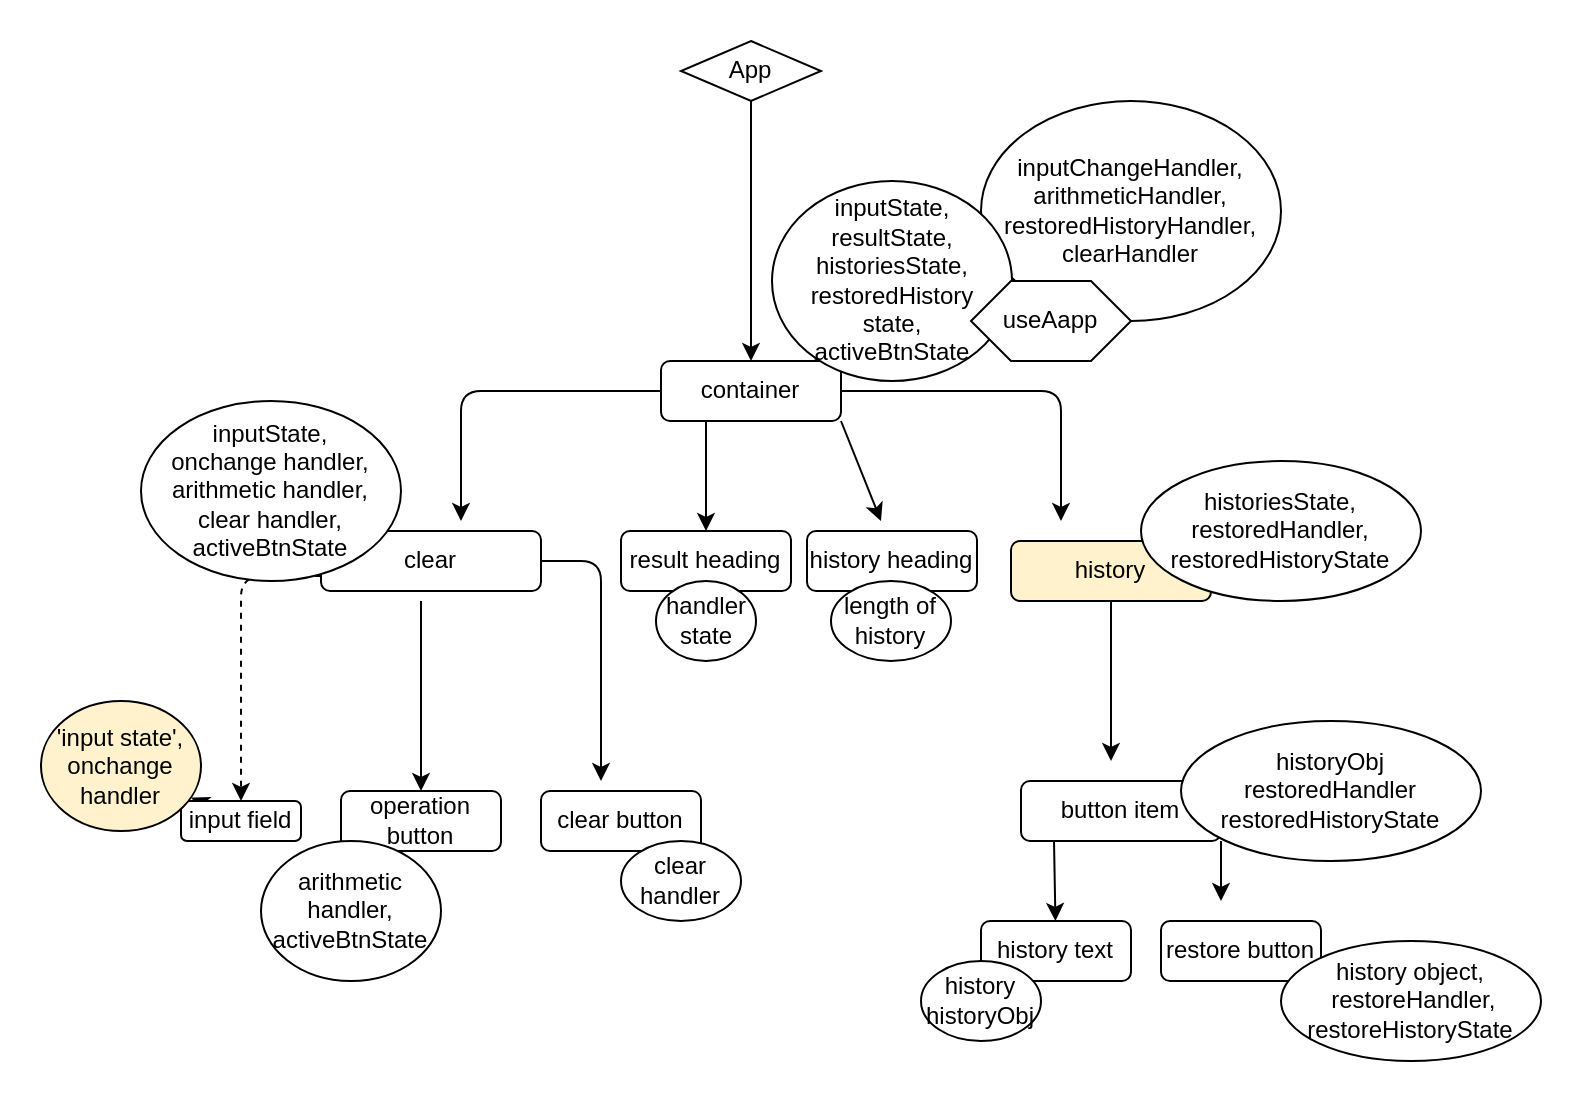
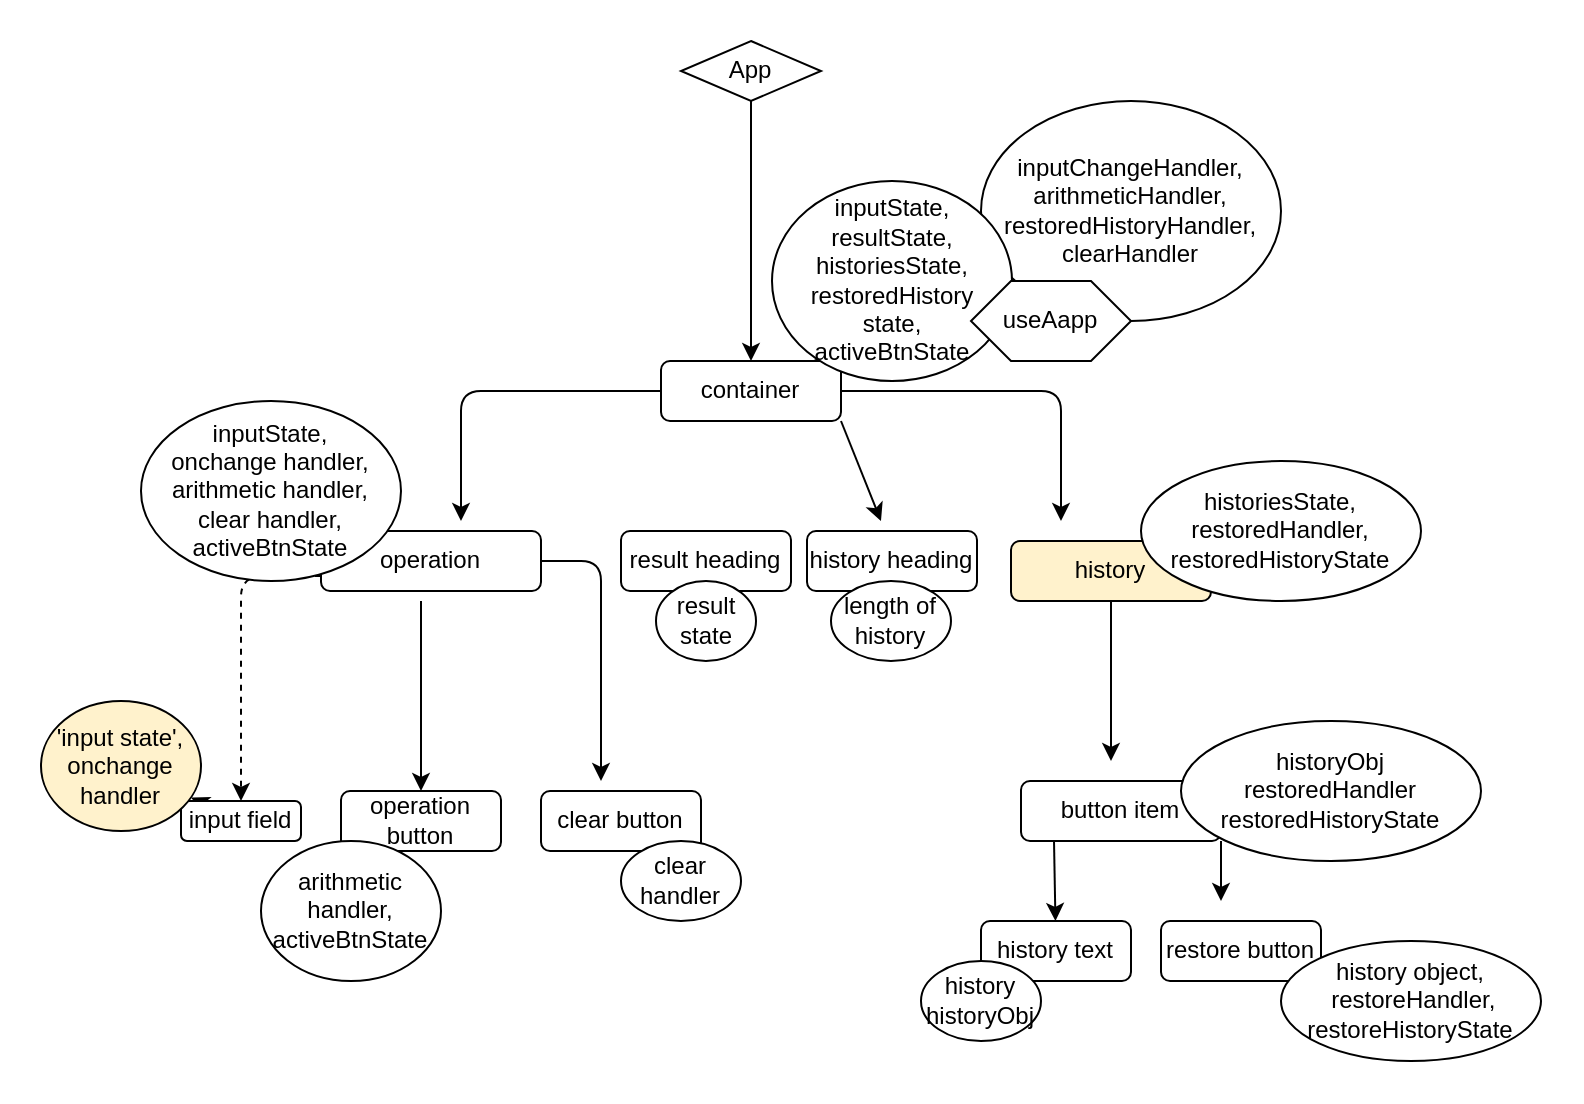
- <mxCell id="5" value="" style="edgeStyle=none;html=1;exitX=0.25;exitY=1;exitDx=0;exitDy=0;" parent="1" source="10" target="35" edge="1"><mxGeometry relative="1" as="geometry" /></mxCell>
- <mxCell id="20" value="clear" style="rounded=1;whiteSpace=wrap;html=1;" parent="1" vertex="1"><mxGeometry x="160" y="265" width="110" height="30" as="geometry" /></mxCell>
+ <mxCell id="20" value="operation" style="rounded=1;whiteSpace=wrap;html=1;" parent="1" vertex="1"><mxGeometry x="160" y="265" width="110" height="30" as="geometry" /></mxCell>
- <mxCell id="36" value="handler state" style="ellipse;whiteSpace=wrap;html=1;rounded=1;" parent="1" vertex="1"><mxGeometry x="327.5" y="290" width="50" height="40" as="geometry" /></mxCell>
+ <mxCell id="36" value="result state" style="ellipse;whiteSpace=wrap;html=1;rounded=1;" parent="1" vertex="1"><mxGeometry x="327.5" y="290" width="50" height="40" as="geometry" /></mxCell>
